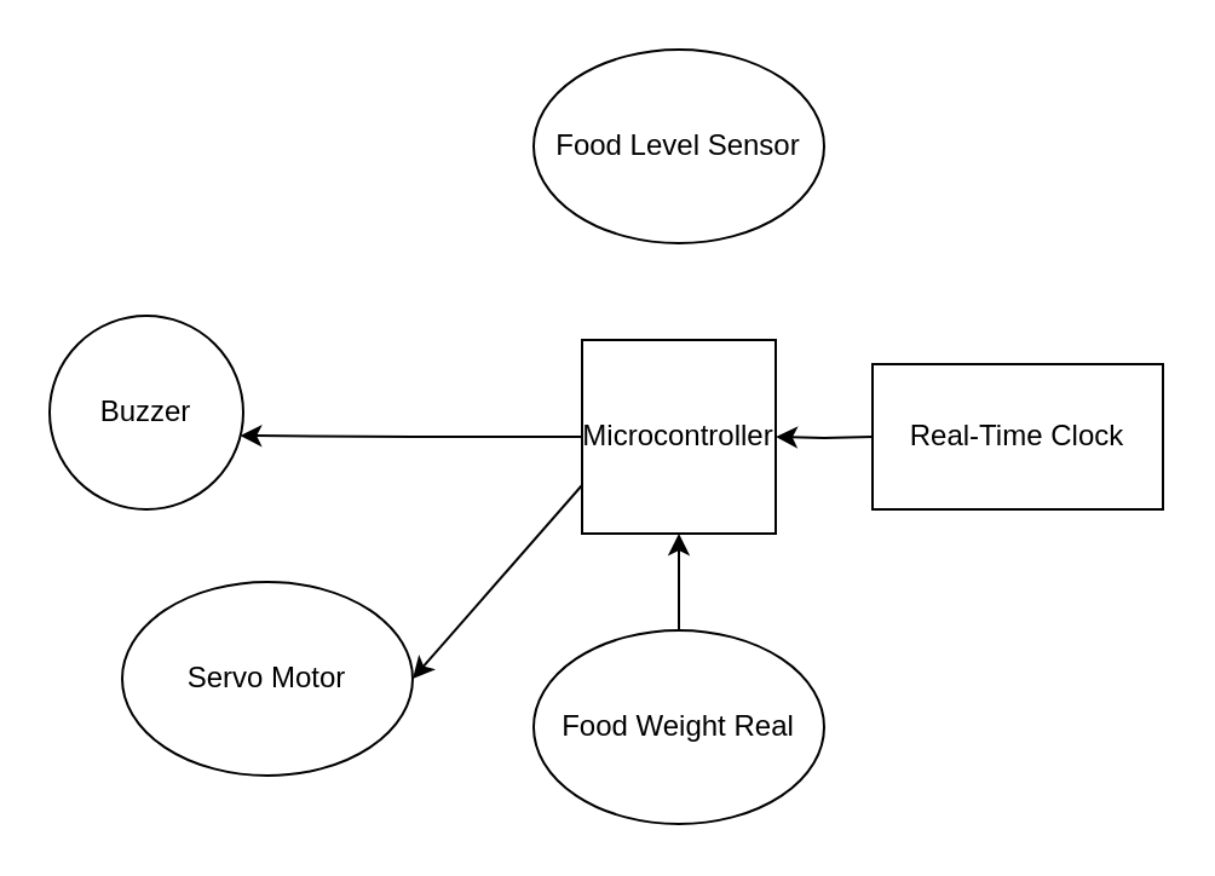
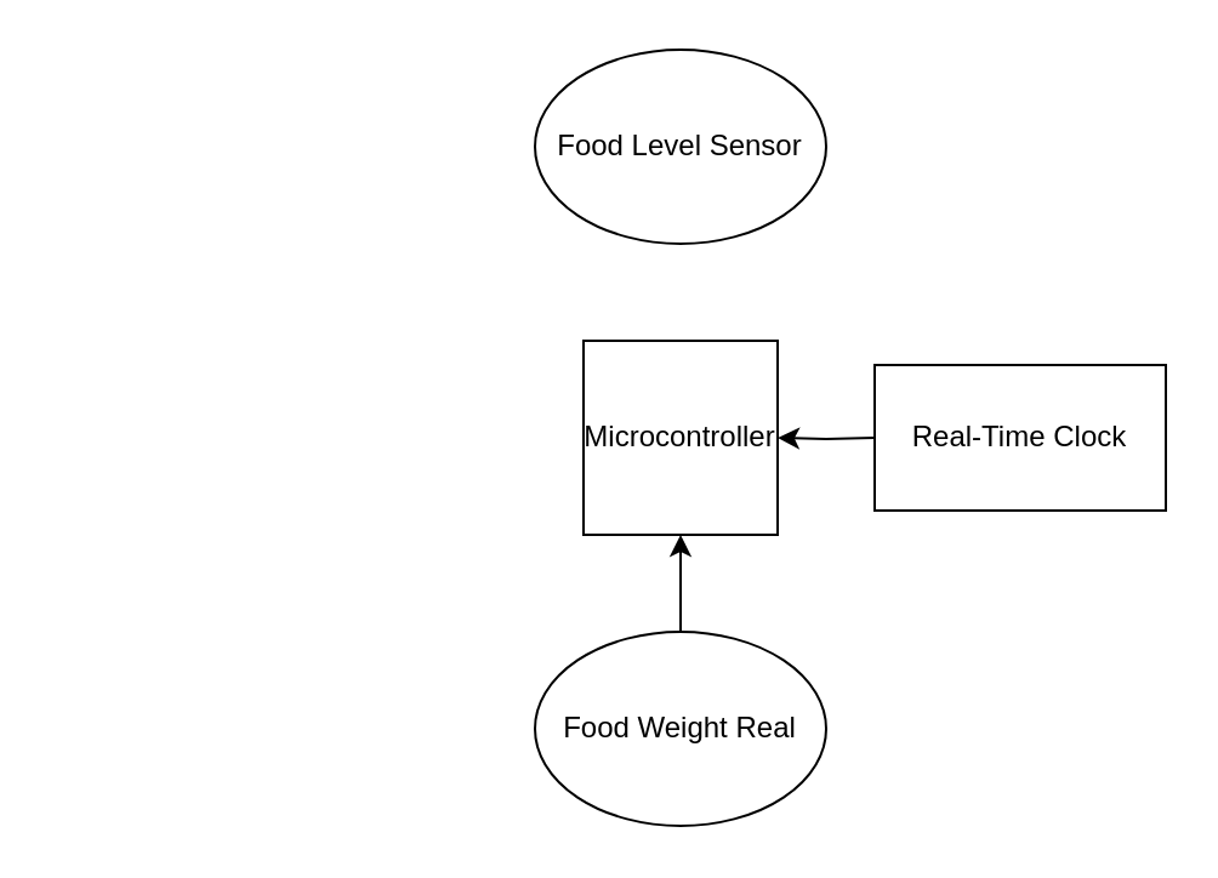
- <mxCell id="6" value="Buzzer" style="ellipse;whiteSpace=wrap;html=1;aspect=fixed;" vertex="1" parent="1"><mxGeometry x="20" y="130" width="80" height="80" as="geometry" /></mxCell>
- <mxCell id="7" style="edgeStyle=orthogonalEdgeStyle;rounded=0;orthogonalLoop=1;jettySize=auto;html=1;entryX=0.983;entryY=0.619;entryDx=0;entryDy=0;entryPerimeter=0;" edge="1" parent="1" source="2" target="6"><mxGeometry relative="1" as="geometry" /></mxCell>
- <mxCell id="11" value="" style="endArrow=classic;html=1;rounded=0;entryX=1;entryY=0.5;entryDx=0;entryDy=0;exitX=0;exitY=0.75;exitDx=0;exitDy=0;" edge="1" parent="1" source="2" target="10"><mxGeometry width="50" height="50" relative="1" as="geometry"><mxPoint x="210" y="270" as="sourcePoint" /><mxPoint x="260" y="220" as="targetPoint" /></mxGeometry></mxCell>
- <mxCell id="10" value="Servo Motor" style="ellipse;whiteSpace=wrap;html=1;" vertex="1" parent="1"><mxGeometry x="50" y="240" width="120" height="80" as="geometry" /></mxCell>
